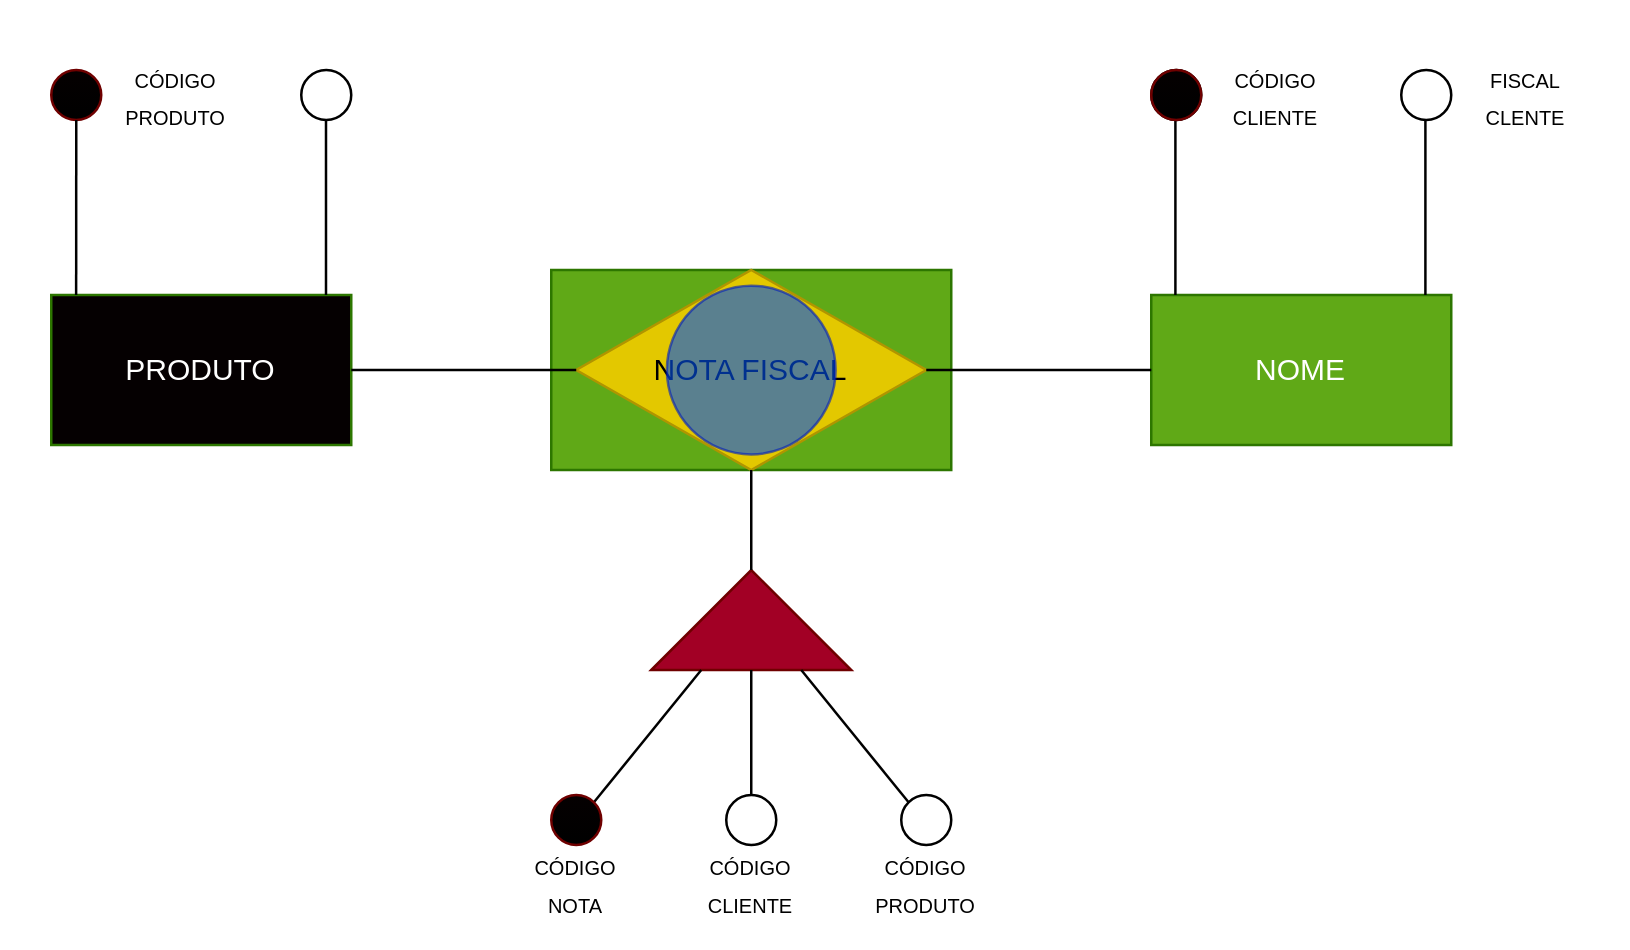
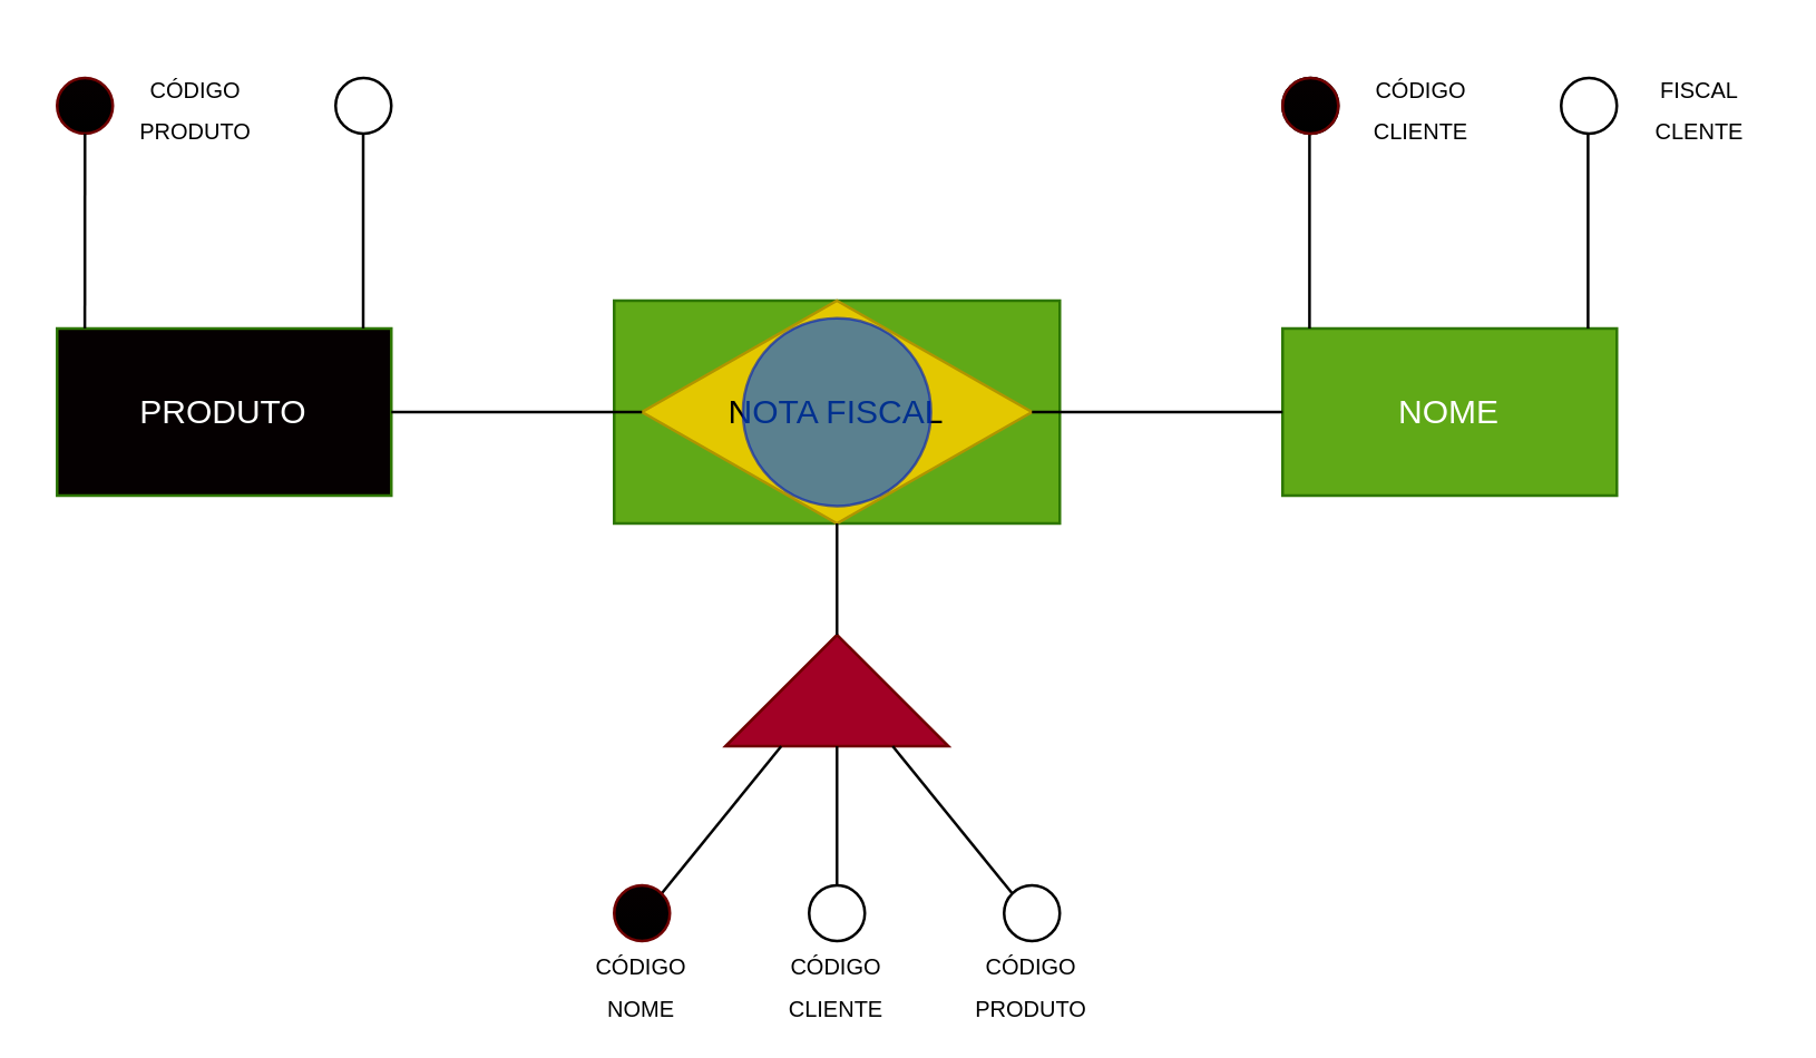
- <mxCell id="29" value="&lt;font style=&quot;font-size: 8px;&quot;&gt;CÓDIGO NOTA&lt;/font&gt;" style="text;html=1;strokeColor=none;fillColor=none;align=center;verticalAlign=middle;whiteSpace=wrap;rounded=0;" vertex="1" parent="1"><mxGeometry x="210" y="347.5" width="40" height="10" as="geometry" /></mxCell>
+ <mxCell id="29" value="&lt;font style=&quot;font-size: 8px;&quot;&gt;CÓDIGO NOME&lt;/font&gt;" style="text;html=1;strokeColor=none;fillColor=none;align=center;verticalAlign=middle;whiteSpace=wrap;rounded=0;" vertex="1" parent="1"><mxGeometry x="210" y="347.5" width="40" height="10" as="geometry" /></mxCell>
